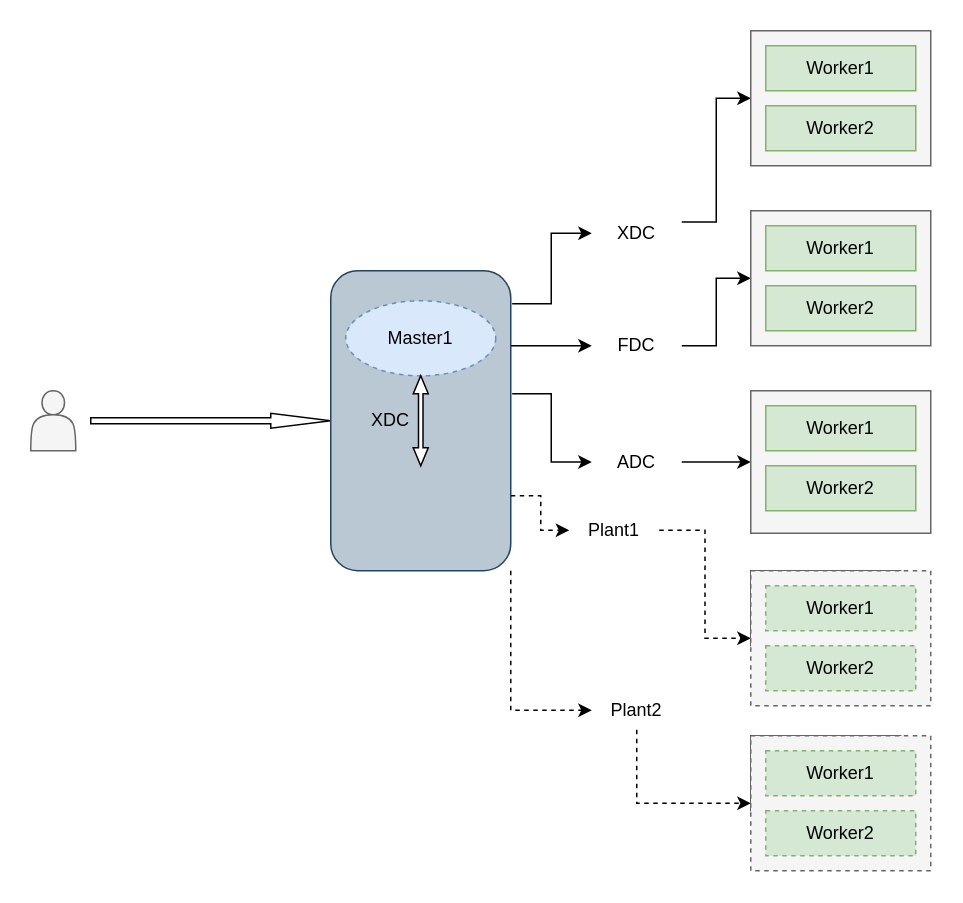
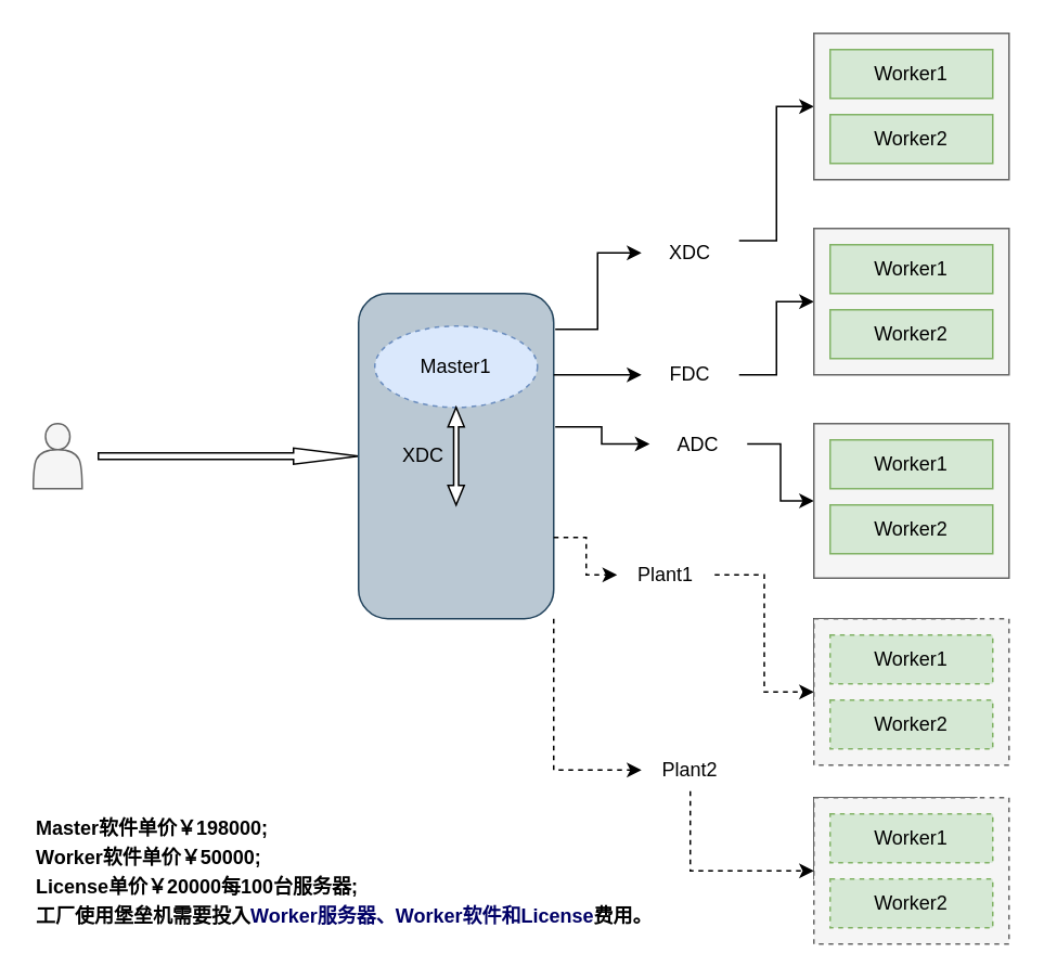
- <mxCell id="22" value="ADC" style="text;html=1;align=center;verticalAlign=middle;whiteSpace=wrap;rounded=0;" vertex="1" parent="1"><mxGeometry x="394" y="292" width="60" height="31" as="geometry" /></mxCell>
+ <mxCell id="22" value="ADC" style="text;html=1;align=center;verticalAlign=middle;whiteSpace=wrap;rounded=0;" vertex="1" parent="1"><mxGeometry x="399" y="257" width="60" height="31" as="geometry" /></mxCell>
+ <mxCell id="40" value="&lt;p style=&quot;line-height: 150%;&quot;&gt;&lt;b style=&quot;background-color: initial;&quot;&gt;Master软件单价￥198000;&lt;/b&gt;&lt;br&gt;&lt;b style=&quot;background-color: initial;&quot;&gt;Worker软件单价￥50000;&lt;/b&gt;&lt;br&gt;&lt;b style=&quot;background-color: initial;&quot;&gt;License单价￥20000每100台服务器;&lt;/b&gt;&lt;br&gt;&lt;b style=&quot;background-color: initial;&quot;&gt;工厂使用堡垒机需要投入&lt;/b&gt;&lt;b style=&quot;background-color: initial;&quot;&gt;&lt;font color=&quot;#000066&quot;&gt;Worker服务器、&lt;/font&gt;&lt;/b&gt;&lt;b style=&quot;background-color: initial;&quot;&gt;&lt;font color=&quot;#000066&quot;&gt;Worker软件和License&lt;/font&gt;费用。&lt;/b&gt;&lt;/p&gt;" style="text;html=1;align=left;verticalAlign=middle;whiteSpace=wrap;rounded=0;" vertex="1" parent="1"><mxGeometry x="20" y="500" width="445" height="70" as="geometry" /></mxCell>
